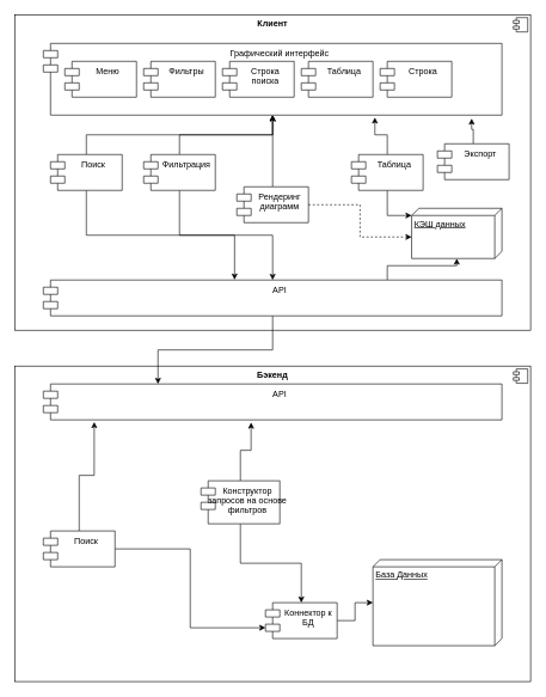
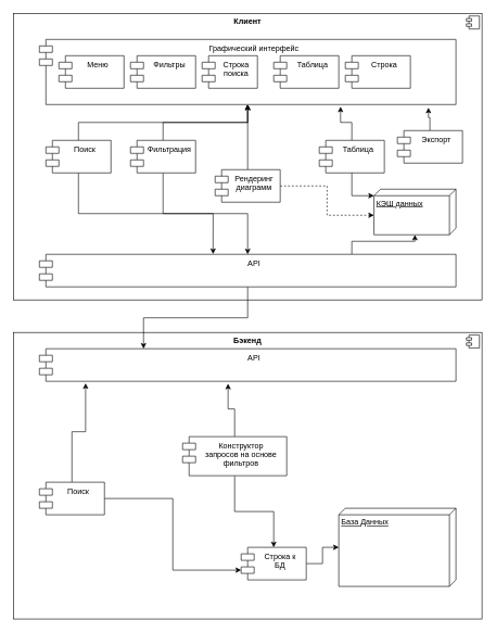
- <mxCell id="13" value="Строка&#10;поиска" style="shape=module;align=left;spacingLeft=20;align=center;verticalAlign=top;" vertex="1" parent="1"><mxGeometry x="310" y="85" width="100" height="50" as="geometry" /></mxCell>
+ <mxCell id="13" value="Строка&#10;поиска" style="shape=module;align=left;spacingLeft=20;align=center;verticalAlign=top;" vertex="1" parent="1"><mxGeometry x="310" y="85" width="85" height="50" as="geometry" /></mxCell>
- <mxCell id="35" value="Конструктор&#10;запросов на основе&#10;фильтров" style="shape=module;align=left;spacingLeft=20;align=center;verticalAlign=top;" vertex="1" parent="1"><mxGeometry x="280" y="670" width="110" height="60" as="geometry" /></mxCell>
+ <mxCell id="35" value="Конструктор&#10;запросов на основе&#10;фильтров" style="shape=module;align=left;spacingLeft=20;align=center;verticalAlign=top;" vertex="1" parent="1"><mxGeometry x="280" y="670" width="160" height="60" as="geometry" /></mxCell>
- <mxCell id="29" value="Коннектор к &#10;БД" style="shape=module;align=left;spacingLeft=20;align=center;verticalAlign=top;" vertex="1" parent="1"><mxGeometry x="370" y="840" width="100" height="50" as="geometry" /></mxCell>
+ <mxCell id="29" value="Строка к &#10;БД" style="shape=module;align=left;spacingLeft=20;align=center;verticalAlign=top;" vertex="1" parent="1"><mxGeometry x="370" y="840" width="100" height="50" as="geometry" /></mxCell>
